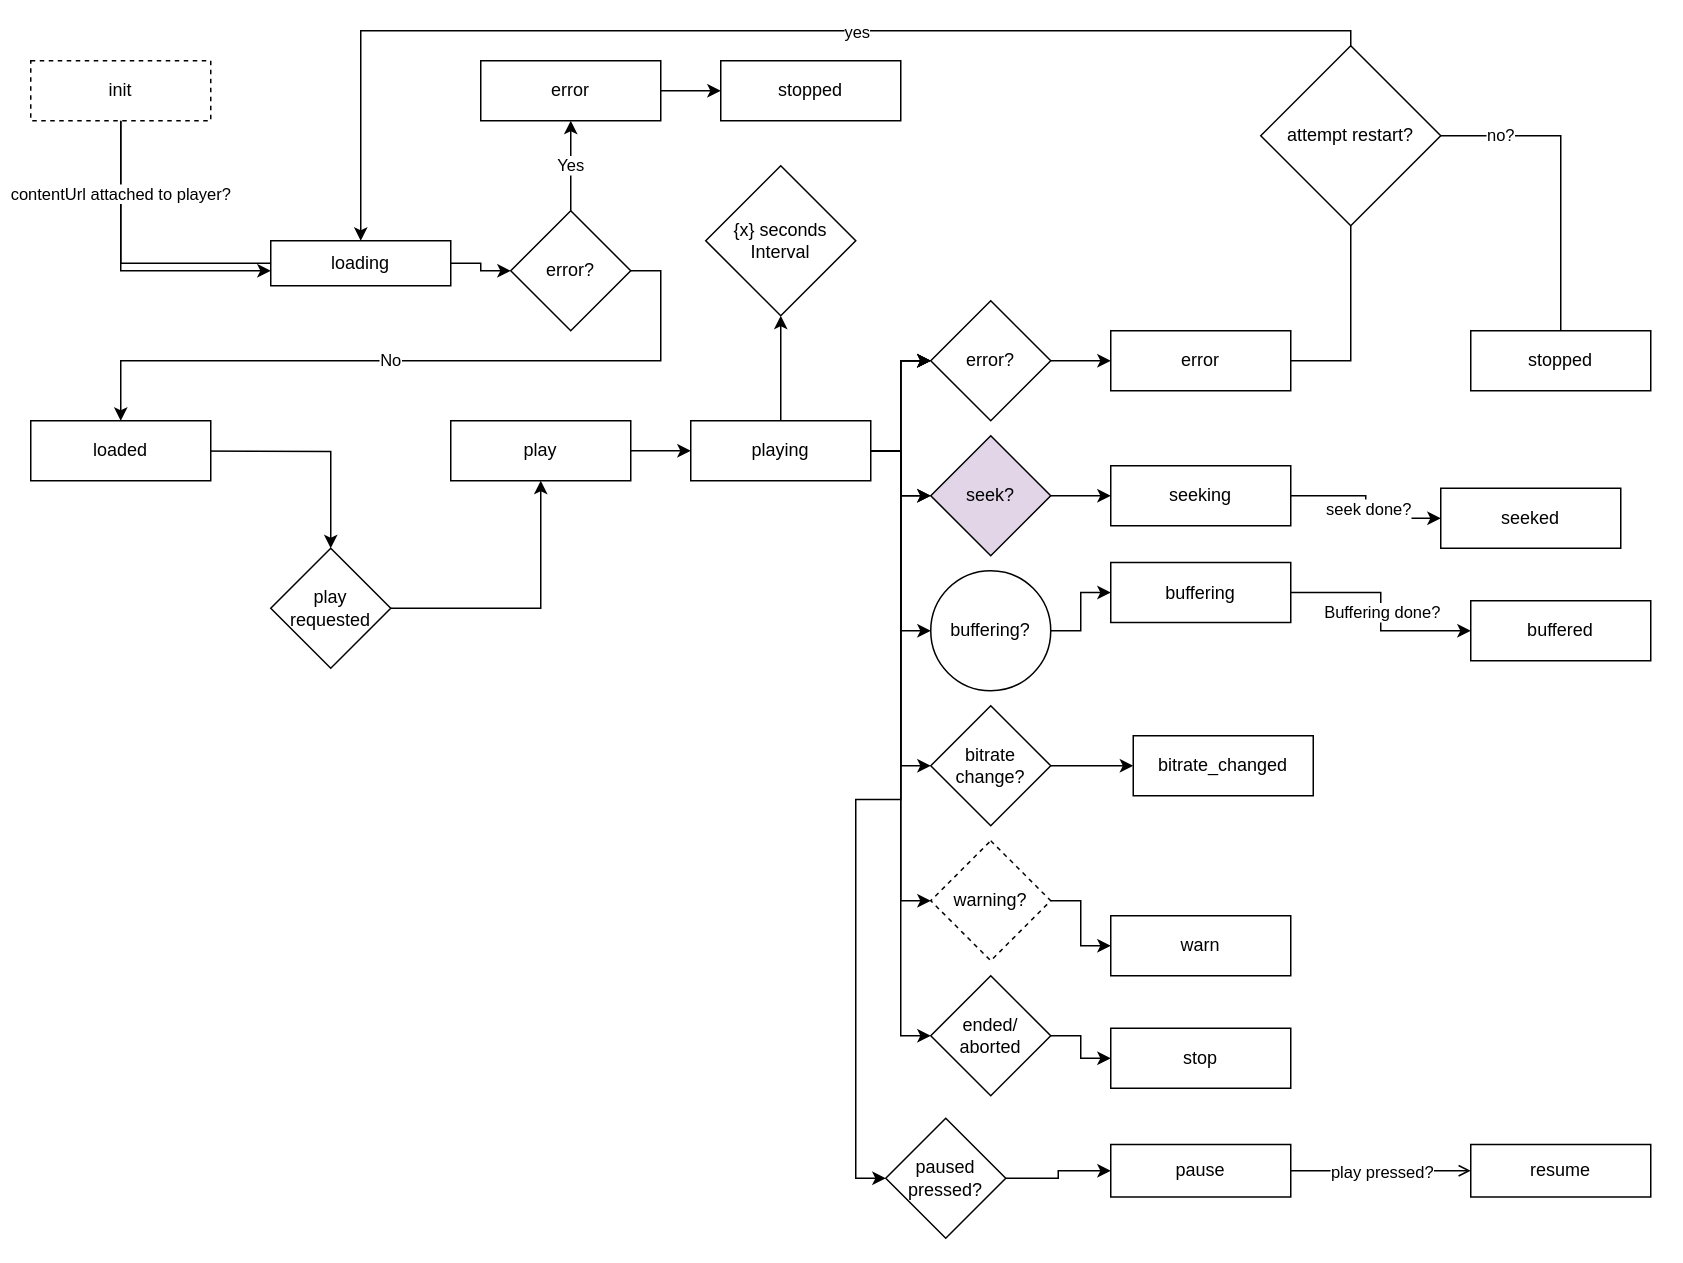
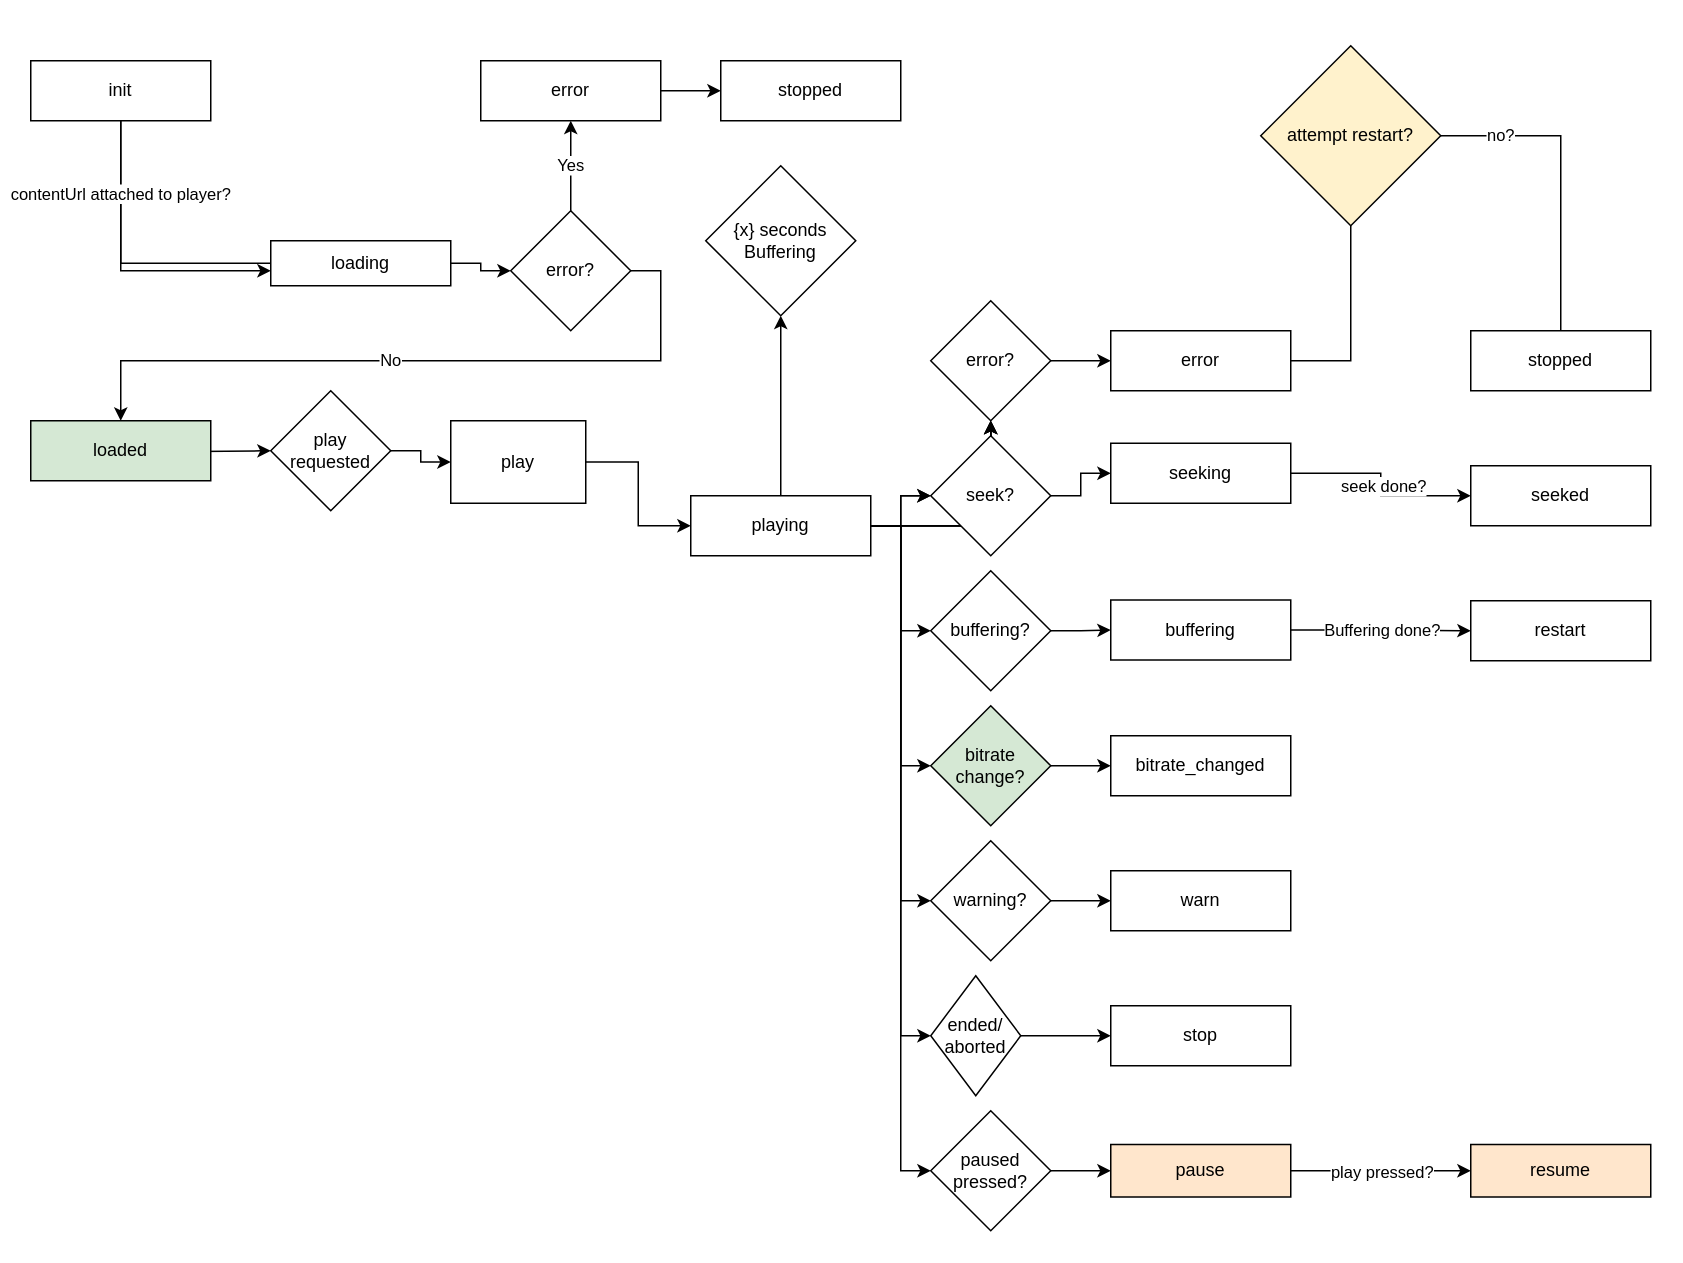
- <mxCell id="66" style="edgeStyle=orthogonalEdgeStyle;rounded=0;orthogonalLoop=1;jettySize=auto;html=1;endArrow=classic;endFill=1;" edge="1" parent="1" source="68" target="6"><mxGeometry relative="1" as="geometry"><Array as="points"><mxPoint x="900" y="20" /><mxPoint x="240" y="20" /></Array></mxGeometry></mxCell>
- <mxCell id="67" value="yes" style="edgeLabel;html=1;align=center;verticalAlign=middle;resizable=0;points=[];" vertex="1" connectable="0" parent="66"><mxGeometry x="-0.531" y="-1" relative="1" as="geometry"><mxPoint x="-150" y="1" as="offset" /></mxGeometry></mxCell>
- <mxCell id="3" value="&lt;div&gt;init&lt;/div&gt;" style="rounded=0;whiteSpace=wrap;html=1;dashed=1;" vertex="1" parent="1"><mxGeometry x="20" y="40" width="120" height="40" as="geometry" /></mxCell>
+ <mxCell id="3" value="&lt;div&gt;init&lt;/div&gt;" style="rounded=0;whiteSpace=wrap;html=1;" vertex="1" parent="1"><mxGeometry x="20" y="40" width="120" height="40" as="geometry" /></mxCell>
- <mxCell id="68" value="attempt restart?" style="rhombus;whiteSpace=wrap;html=1;rounded=0;" vertex="1" parent="1"><mxGeometry x="840" y="30" width="120" height="120" as="geometry" /></mxCell>
+ <mxCell id="68" value="attempt restart?" style="rhombus;whiteSpace=wrap;html=1;rounded=0;fillColor=#fff2cc;" vertex="1" parent="1"><mxGeometry x="840" y="30" width="120" height="120" as="geometry" /></mxCell>
- <mxCell id="32" value="{x} seconds&lt;br&gt;Interval" style="rhombus;whiteSpace=wrap;html=1;rounded=0;" vertex="1" parent="1"><mxGeometry x="470" y="110" width="100" height="100" as="geometry" /></mxCell>
+ <mxCell id="32" value="{x} seconds&lt;br&gt;Buffering" style="rhombus;whiteSpace=wrap;html=1;rounded=0;" vertex="1" parent="1"><mxGeometry x="470" y="110" width="100" height="100" as="geometry" /></mxCell>
- <mxCell id="14" value="&lt;div&gt;loaded&lt;/div&gt;" style="whiteSpace=wrap;html=1;rounded=0;" vertex="1" parent="1"><mxGeometry x="20" y="280" width="120" height="40" as="geometry" /></mxCell>
+ <mxCell id="14" value="&lt;div&gt;loaded&lt;/div&gt;" style="whiteSpace=wrap;html=1;rounded=0;fillColor=#d5e8d4;" vertex="1" parent="1"><mxGeometry x="20" y="280" width="120" height="40" as="geometry" /></mxCell>
- <mxCell id="18" value="&lt;div&gt;play&lt;/div&gt;" style="whiteSpace=wrap;html=1;rounded=0;" vertex="1" parent="1"><mxGeometry x="300" y="280" width="120" height="40" as="geometry" /></mxCell>
+ <mxCell id="18" value="&lt;div&gt;play&lt;/div&gt;" style="whiteSpace=wrap;html=1;rounded=0;" vertex="1" parent="1"><mxGeometry x="300" y="280" width="90" height="55" as="geometry" /></mxCell>
- <mxCell id="31" value="&lt;div&gt;playing&lt;/div&gt;" style="whiteSpace=wrap;html=1;rounded=0;" vertex="1" parent="1"><mxGeometry x="460" y="280" width="120" height="40" as="geometry" /></mxCell>
+ <mxCell id="31" value="&lt;div&gt;playing&lt;/div&gt;" style="whiteSpace=wrap;html=1;rounded=0;" vertex="1" parent="1"><mxGeometry x="460" y="330" width="120" height="40" as="geometry" /></mxCell>
- <mxCell id="38" value="seek?" style="rhombus;whiteSpace=wrap;html=1;fillColor=#e1d5e7;" vertex="1" parent="1"><mxGeometry x="620" y="290" width="80" height="80" as="geometry" /></mxCell>
+ <mxCell id="38" value="seek?" style="rhombus;whiteSpace=wrap;html=1;" vertex="1" parent="1"><mxGeometry x="620" y="290" width="80" height="80" as="geometry" /></mxCell>
- <mxCell id="41" value="&lt;div&gt;seeking&lt;/div&gt;" style="whiteSpace=wrap;html=1;" vertex="1" parent="1"><mxGeometry x="740" y="310" width="120" height="40" as="geometry" /></mxCell>
+ <mxCell id="41" value="&lt;div&gt;seeking&lt;/div&gt;" style="whiteSpace=wrap;html=1;" vertex="1" parent="1"><mxGeometry x="740" y="295" width="120" height="40" as="geometry" /></mxCell>
- <mxCell id="42" value="&lt;div&gt;seeked&lt;/div&gt;" style="whiteSpace=wrap;html=1;" vertex="1" parent="1"><mxGeometry x="960" y="325" width="120" height="40" as="geometry" /></mxCell>
+ <mxCell id="42" value="&lt;div&gt;seeked&lt;/div&gt;" style="whiteSpace=wrap;html=1;" vertex="1" parent="1"><mxGeometry x="980" y="310" width="120" height="40" as="geometry" /></mxCell>
- <mxCell id="47" value="&lt;div&gt;buffering&lt;/div&gt;" style="whiteSpace=wrap;html=1;" vertex="1" parent="1"><mxGeometry x="740" y="374.5" width="120" height="40" as="geometry" /></mxCell>
+ <mxCell id="47" value="&lt;div&gt;buffering&lt;/div&gt;" style="whiteSpace=wrap;html=1;" vertex="1" parent="1"><mxGeometry x="740" y="399.5" width="120" height="40" as="geometry" /></mxCell>
- <mxCell id="16" value="play&lt;br&gt;requested" style="rhombus;whiteSpace=wrap;html=1;rounded=0;" vertex="1" parent="1"><mxGeometry x="180" y="365" width="80" height="80" as="geometry" /></mxCell>
+ <mxCell id="16" value="play&lt;br&gt;requested" style="rhombus;whiteSpace=wrap;html=1;rounded=0;" vertex="1" parent="1"><mxGeometry x="180" y="260" width="80" height="80" as="geometry" /></mxCell>
- <mxCell id="44" value="buffering?" style="ellipse;whiteSpace=wrap;html=1;" vertex="1" parent="1"><mxGeometry x="620" y="380" width="80" height="80" as="geometry" /></mxCell>
+ <mxCell id="44" value="buffering?" style="rhombus;whiteSpace=wrap;html=1;" vertex="1" parent="1"><mxGeometry x="620" y="380" width="80" height="80" as="geometry" /></mxCell>
- <mxCell id="48" value="&lt;div&gt;buffered&lt;/div&gt;" style="whiteSpace=wrap;html=1;" vertex="1" parent="1"><mxGeometry x="980" y="400" width="120" height="40" as="geometry" /></mxCell>
+ <mxCell id="48" value="&lt;div&gt;restart&lt;/div&gt;" style="whiteSpace=wrap;html=1;" vertex="1" parent="1"><mxGeometry x="980" y="400" width="120" height="40" as="geometry" /></mxCell>
- <mxCell id="50" value="bitrate&lt;br&gt;change?" style="rhombus;whiteSpace=wrap;html=1;" vertex="1" parent="1"><mxGeometry x="620" y="470" width="80" height="80" as="geometry" /></mxCell>
+ <mxCell id="50" value="bitrate&lt;br&gt;change?" style="rhombus;whiteSpace=wrap;html=1;fillColor=#d5e8d4;" vertex="1" parent="1"><mxGeometry x="620" y="470" width="80" height="80" as="geometry" /></mxCell>
- <mxCell id="51" value="bitrate_changed" style="whiteSpace=wrap;html=1;" vertex="1" parent="1"><mxGeometry x="755" y="490" width="120" height="40" as="geometry" /></mxCell>
+ <mxCell id="51" value="bitrate_changed" style="whiteSpace=wrap;html=1;" vertex="1" parent="1"><mxGeometry x="740" y="490" width="120" height="40" as="geometry" /></mxCell>
- <mxCell id="53" value="warning?" style="rhombus;whiteSpace=wrap;html=1;dashed=1;" vertex="1" parent="1"><mxGeometry x="620" y="560" width="80" height="80" as="geometry" /></mxCell>
+ <mxCell id="53" value="warning?" style="rhombus;whiteSpace=wrap;html=1;" vertex="1" parent="1"><mxGeometry x="620" y="560" width="80" height="80" as="geometry" /></mxCell>
- <mxCell id="54" value="&lt;div&gt;warn&lt;/div&gt;" style="whiteSpace=wrap;html=1;" vertex="1" parent="1"><mxGeometry x="740" y="610" width="120" height="40" as="geometry" /></mxCell>
+ <mxCell id="54" value="&lt;div&gt;warn&lt;/div&gt;" style="whiteSpace=wrap;html=1;" vertex="1" parent="1"><mxGeometry x="740" y="580" width="120" height="40" as="geometry" /></mxCell>
- <mxCell id="57" value="ended/&lt;br&gt;aborted" style="rhombus;whiteSpace=wrap;html=1;" vertex="1" parent="1"><mxGeometry x="620" y="650" width="80" height="80" as="geometry" /></mxCell>
+ <mxCell id="57" value="ended/&lt;br&gt;aborted" style="rhombus;whiteSpace=wrap;html=1;" vertex="1" parent="1"><mxGeometry x="620" y="650" width="60" height="80" as="geometry" /></mxCell>
- <mxCell id="58" value="stop" style="whiteSpace=wrap;html=1;" vertex="1" parent="1"><mxGeometry x="740" y="685" width="120" height="40" as="geometry" /></mxCell>
+ <mxCell id="58" value="stop" style="whiteSpace=wrap;html=1;" vertex="1" parent="1"><mxGeometry x="740" y="670" width="120" height="40" as="geometry" /></mxCell>
- <mxCell id="63" value="pause" style="whiteSpace=wrap;html=1;" vertex="1" parent="1"><mxGeometry x="740" y="762.5" width="120" height="35" as="geometry" /></mxCell>
+ <mxCell id="63" value="pause" style="whiteSpace=wrap;html=1;fillColor=#ffe6cc;" vertex="1" parent="1"><mxGeometry x="740" y="762.5" width="120" height="35" as="geometry" /></mxCell>
- <mxCell id="61" value="" style="edgeStyle=orthogonalEdgeStyle;rounded=0;orthogonalLoop=1;jettySize=auto;html=1;endArrow=open;" edge="1" parent="1" source="63" target="64"><mxGeometry relative="1" as="geometry" /></mxCell>
+ <mxCell id="61" value="" style="edgeStyle=orthogonalEdgeStyle;rounded=0;orthogonalLoop=1;jettySize=auto;html=1;" edge="1" parent="1" source="63" target="64"><mxGeometry relative="1" as="geometry" /></mxCell>
- <mxCell id="64" value="&lt;div&gt;resume&lt;/div&gt;" style="whiteSpace=wrap;html=1;" vertex="1" parent="1"><mxGeometry x="980" y="762.5" width="120" height="35" as="geometry" /></mxCell>
+ <mxCell id="64" value="&lt;div&gt;resume&lt;/div&gt;" style="whiteSpace=wrap;html=1;fillColor=#ffe6cc;" vertex="1" parent="1"><mxGeometry x="980" y="762.5" width="120" height="35" as="geometry" /></mxCell>
- <mxCell id="60" value="paused pressed?" style="rhombus;whiteSpace=wrap;html=1;" vertex="1" parent="1"><mxGeometry x="590" y="745" width="80" height="80" as="geometry" /></mxCell>
+ <mxCell id="60" value="paused pressed?" style="rhombus;whiteSpace=wrap;html=1;" vertex="1" parent="1"><mxGeometry x="620" y="740" width="80" height="80" as="geometry" /></mxCell>
